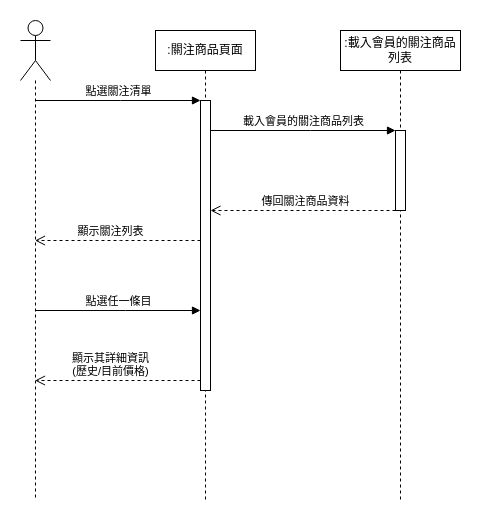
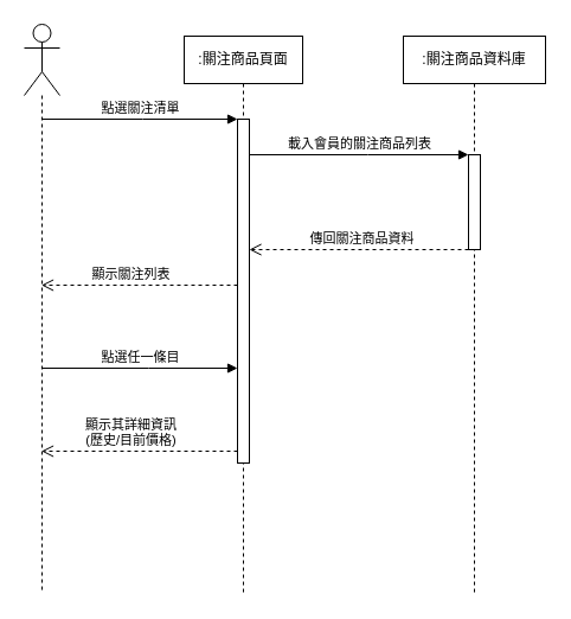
- <mxCell id="6" value=":載入會員的關注商品列表" style="shape=umlLifeline;perimeter=lifelinePerimeter;whiteSpace=wrap;html=1;container=0;dropTarget=0;collapsible=0;recursiveResize=0;outlineConnect=0;portConstraint=eastwest;newEdgeStyle={&quot;edgeStyle&quot;:&quot;elbowEdgeStyle&quot;,&quot;elbow&quot;:&quot;vertical&quot;,&quot;curved&quot;:0,&quot;rounded&quot;:0};" vertex="1" parent="1"><mxGeometry x="340" y="30" width="120" height="470" as="geometry" /></mxCell>
+ <mxCell id="6" value=":關注商品資料庫" style="shape=umlLifeline;perimeter=lifelinePerimeter;whiteSpace=wrap;html=1;container=0;dropTarget=0;collapsible=0;recursiveResize=0;outlineConnect=0;portConstraint=eastwest;newEdgeStyle={&quot;edgeStyle&quot;:&quot;elbowEdgeStyle&quot;,&quot;elbow&quot;:&quot;vertical&quot;,&quot;curved&quot;:0,&quot;rounded&quot;:0};" vertex="1" parent="1"><mxGeometry x="340" y="30" width="120" height="470" as="geometry" /></mxCell>
